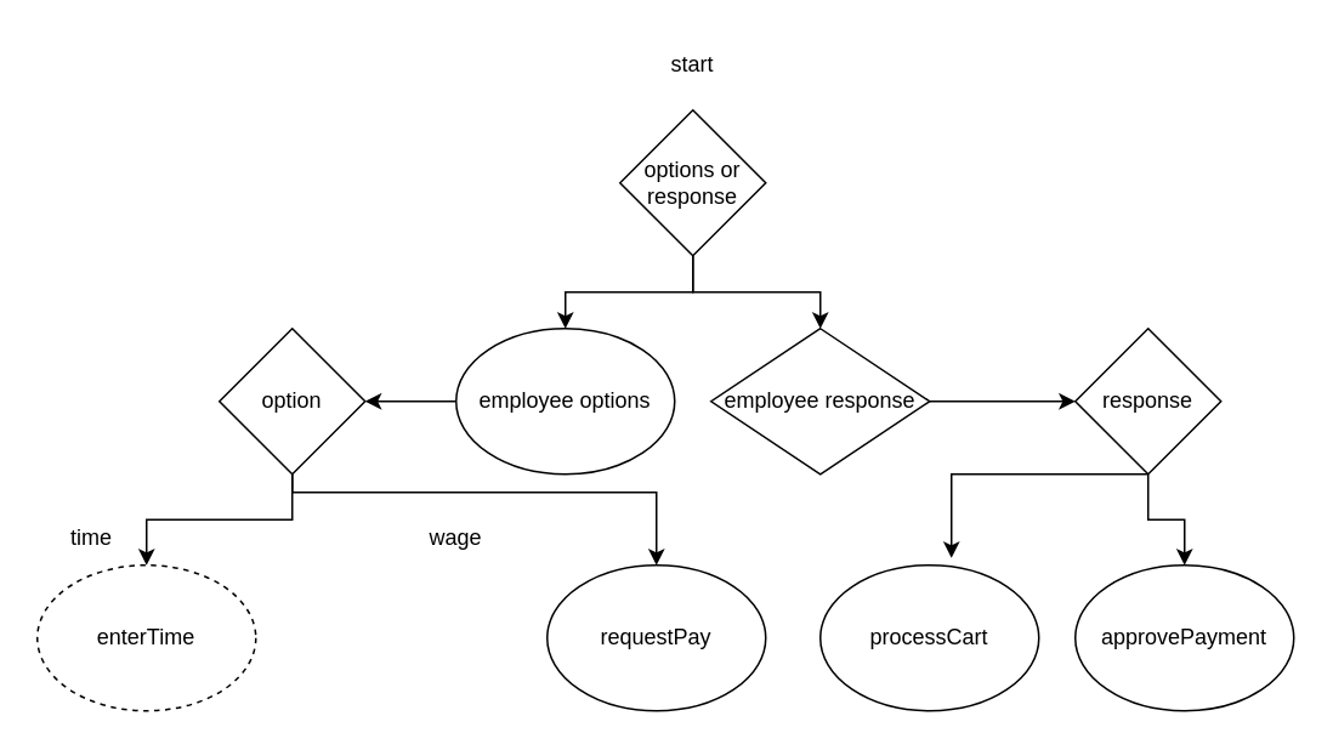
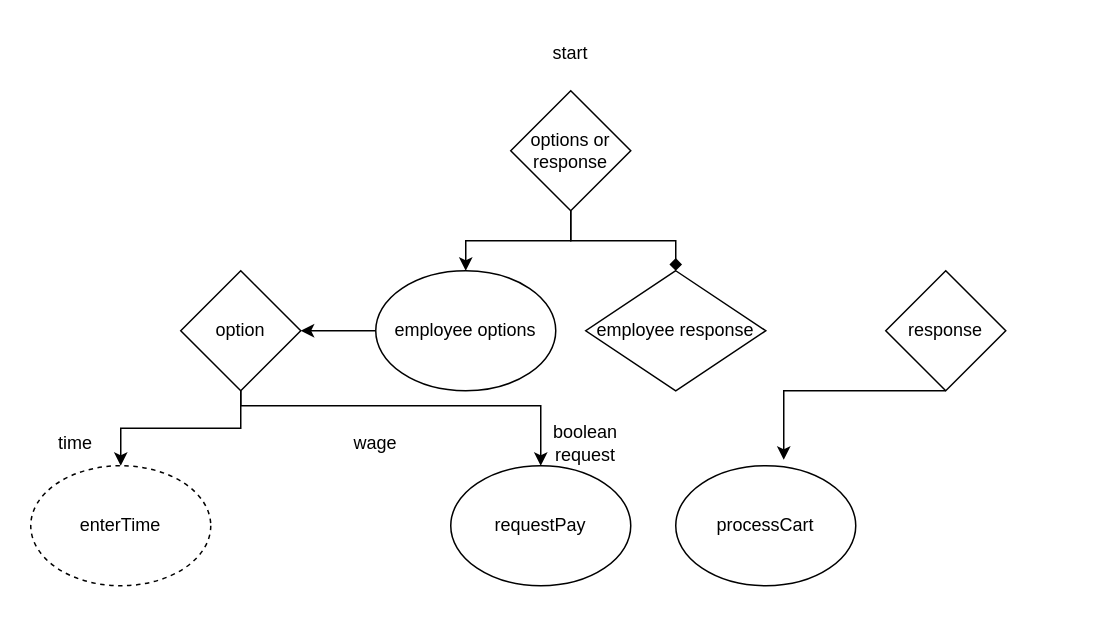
- <mxCell id="8" style="edgeStyle=orthogonalEdgeStyle;rounded=0;orthogonalLoop=1;jettySize=auto;html=1;entryX=0.5;entryY=0;entryDx=0;entryDy=0;" edge="1" parent="1" source="9" target="6"><mxGeometry relative="1" as="geometry" /></mxCell>
+ <mxCell id="8" style="edgeStyle=orthogonalEdgeStyle;rounded=0;orthogonalLoop=1;jettySize=auto;html=1;entryX=0.5;entryY=0;entryDx=0;entryDy=0;endArrow=diamond;" edge="1" parent="1" source="9" target="6"><mxGeometry relative="1" as="geometry" /></mxCell>
- <mxCell id="5" style="edgeStyle=orthogonalEdgeStyle;rounded=0;orthogonalLoop=1;jettySize=auto;html=1;entryX=0;entryY=0.5;entryDx=0;entryDy=0;" edge="1" parent="1" source="6" target="17"><mxGeometry relative="1" as="geometry" /></mxCell>
- <mxCell id="16" style="edgeStyle=orthogonalEdgeStyle;rounded=0;orthogonalLoop=1;jettySize=auto;html=1;entryX=0.5;entryY=0;entryDx=0;entryDy=0;" edge="1" parent="1" source="17" target="19"><mxGeometry relative="1" as="geometry" /></mxCell>
+ <mxCell id="22" value="boolean request" style="text;html=1;strokeColor=none;fillColor=none;align=center;verticalAlign=middle;whiteSpace=wrap;rounded=0;" vertex="1" parent="1"><mxGeometry x="360" y="280" width="60" height="30" as="geometry" /></mxCell>
- <mxCell id="19" value="approvePayment" style="ellipse;whiteSpace=wrap;html=1;" vertex="1" parent="1"><mxGeometry x="590" y="310" width="120" height="80" as="geometry" /></mxCell>
